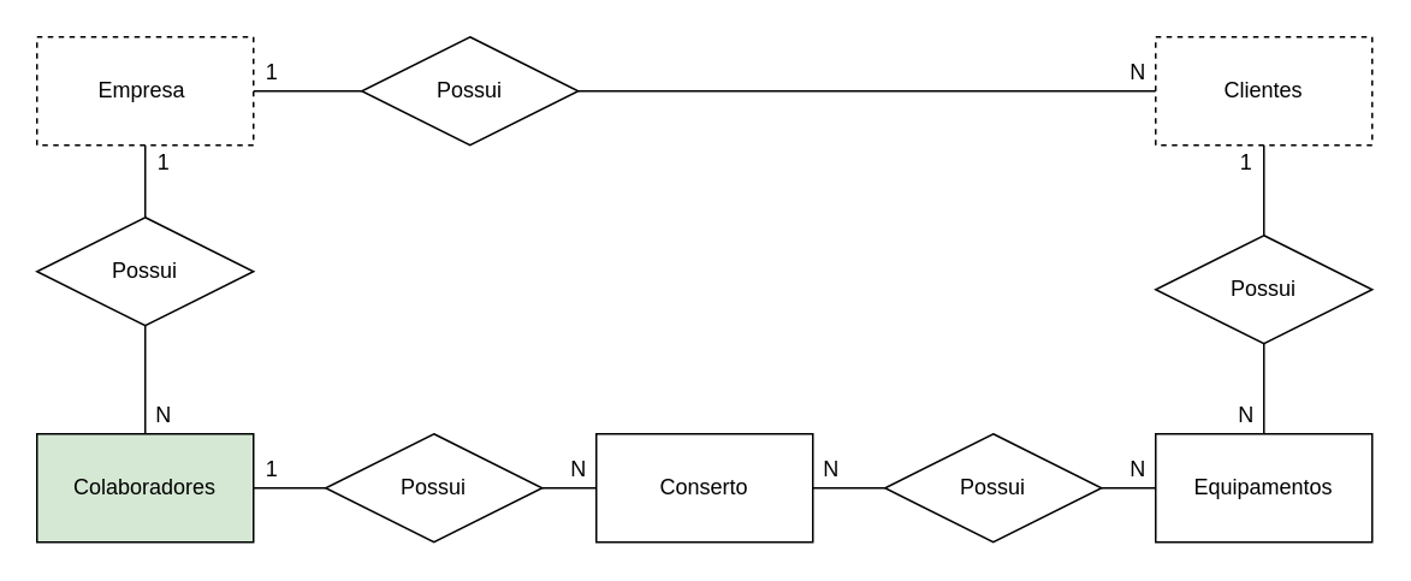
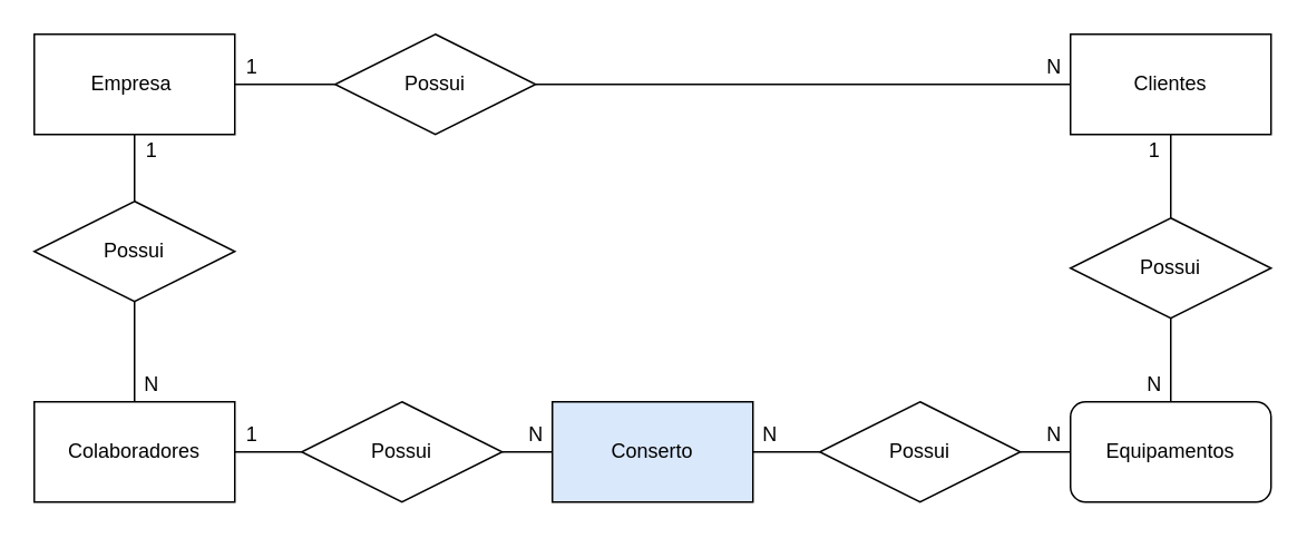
- <mxCell id="3" value="Empresa&amp;nbsp;" style="rounded=0;whiteSpace=wrap;html=1;dashed=1;" vertex="1" parent="1"><mxGeometry x="20" y="20" width="120" height="60" as="geometry" /></mxCell>
+ <mxCell id="3" value="Empresa&amp;nbsp;" style="rounded=0;whiteSpace=wrap;html=1;" vertex="1" parent="1"><mxGeometry x="20" y="20" width="120" height="60" as="geometry" /></mxCell>
- <mxCell id="4" value="Clientes" style="rounded=0;whiteSpace=wrap;html=1;dashed=1;" vertex="1" parent="1"><mxGeometry x="640" y="20" width="120" height="60" as="geometry" /></mxCell>
+ <mxCell id="4" value="Clientes" style="rounded=0;whiteSpace=wrap;html=1;" vertex="1" parent="1"><mxGeometry x="640" y="20" width="120" height="60" as="geometry" /></mxCell>
- <mxCell id="7" value="Colaboradores" style="rounded=0;whiteSpace=wrap;html=1;fillColor=#d5e8d4;" vertex="1" parent="1"><mxGeometry x="20" y="240" width="120" height="60" as="geometry" /></mxCell>
+ <mxCell id="7" value="Colaboradores" style="rounded=0;whiteSpace=wrap;html=1;" vertex="1" parent="1"><mxGeometry x="20" y="240" width="120" height="60" as="geometry" /></mxCell>
- <mxCell id="9" value="Conserto" style="rounded=0;whiteSpace=wrap;html=1;" vertex="1" parent="1"><mxGeometry x="330" y="240" width="120" height="60" as="geometry" /></mxCell>
+ <mxCell id="9" value="Conserto" style="rounded=0;whiteSpace=wrap;html=1;fillColor=#dae8fc;" vertex="1" parent="1"><mxGeometry x="330" y="240" width="120" height="60" as="geometry" /></mxCell>
- <mxCell id="8" value="Equipamentos" style="rounded=0;whiteSpace=wrap;html=1;" vertex="1" parent="1"><mxGeometry x="640" y="240" width="120" height="60" as="geometry" /></mxCell>
+ <mxCell id="8" value="Equipamentos" style="whiteSpace=wrap;html=1;rounded=1;" vertex="1" parent="1"><mxGeometry x="640" y="240" width="120" height="60" as="geometry" /></mxCell>
